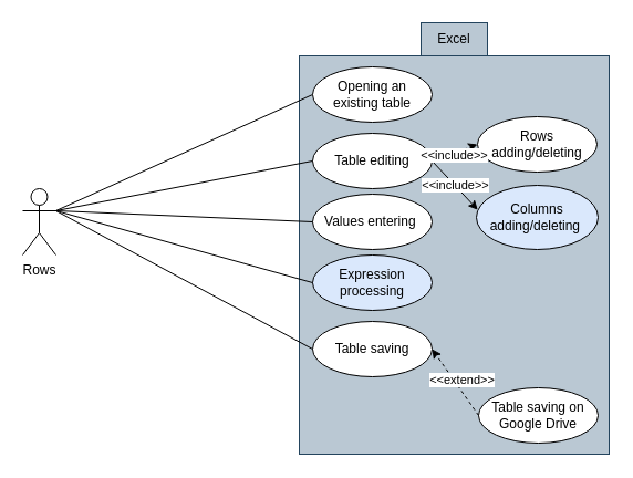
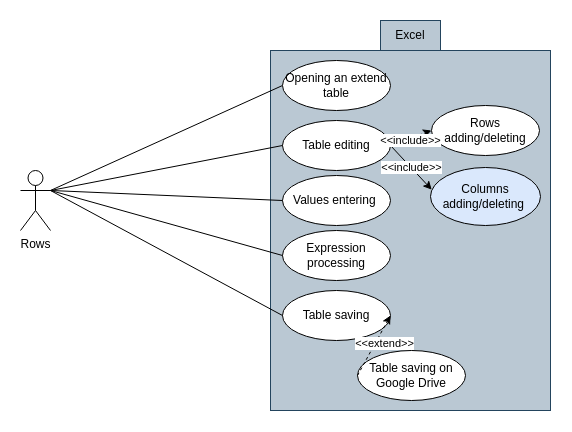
- <mxCell id="16" value="Opening an existing table" style="ellipse;whiteSpace=wrap;html=1;" parent="1" vertex="1"><mxGeometry x="282" y="60" width="108" height="50" as="geometry" /></mxCell>
+ <mxCell id="16" value="Opening an extend table" style="ellipse;whiteSpace=wrap;html=1;" parent="1" vertex="1"><mxGeometry x="282" y="60" width="108" height="50" as="geometry" /></mxCell>
- <mxCell id="6" value="Expression processing" style="ellipse;whiteSpace=wrap;html=1;fillColor=#dae8fc;" parent="1" vertex="1"><mxGeometry x="282" y="230" width="108" height="50" as="geometry" /></mxCell>
+ <mxCell id="6" value="Expression processing" style="ellipse;whiteSpace=wrap;html=1;" parent="1" vertex="1"><mxGeometry x="282" y="230" width="108" height="50" as="geometry" /></mxCell>
- <mxCell id="17" value="Table saving on Google Drive" style="ellipse;whiteSpace=wrap;html=1;" parent="1" vertex="1"><mxGeometry x="432" y="350" width="108" height="50" as="geometry" /></mxCell>
+ <mxCell id="17" value="Table saving on Google Drive" style="ellipse;whiteSpace=wrap;html=1;" parent="1" vertex="1"><mxGeometry x="357" y="350" width="108" height="50" as="geometry" /></mxCell>
